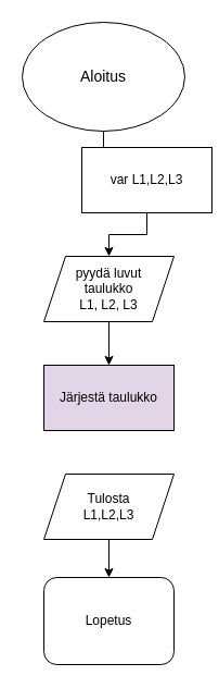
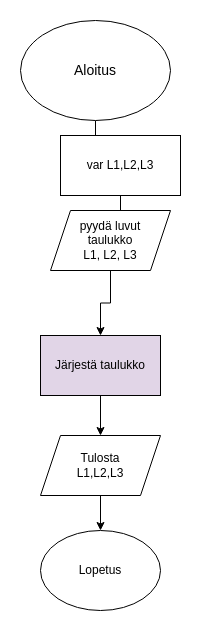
- <mxCell id="5" value="var L1,L2,L3" style="rounded=0;whiteSpace=wrap;html=1;" vertex="1" parent="1"><mxGeometry x="75" y="135" width="120" height="60" as="geometry" /></mxCell>
+ <mxCell id="5" value="var L1,L2,L3" style="rounded=0;whiteSpace=wrap;html=1;" vertex="1" parent="1"><mxGeometry x="60" y="135" width="120" height="60" as="geometry" /></mxCell>
- <mxCell id="7" value="pyydä luvut&lt;div&gt;taulukko&lt;/div&gt;&lt;div&gt;L1, L2, L3&lt;/div&gt;" style="shape=parallelogram;perimeter=parallelogramPerimeter;whiteSpace=wrap;html=1;fixedSize=1;" vertex="1" parent="1"><mxGeometry x="40" y="235" width="120" height="60" as="geometry" /></mxCell>
+ <mxCell id="7" value="pyydä luvut&lt;div&gt;taulukko&lt;/div&gt;&lt;div&gt;L1, L2, L3&lt;/div&gt;" style="shape=parallelogram;perimeter=parallelogramPerimeter;whiteSpace=wrap;html=1;fixedSize=1;" vertex="1" parent="1"><mxGeometry x="50" y="210" width="120" height="60" as="geometry" /></mxCell>
+ <mxCell id="8" value="" style="edgeStyle=orthogonalEdgeStyle;rounded=0;orthogonalLoop=1;jettySize=auto;html=1;" edge="1" parent="1" source="9" target="11"><mxGeometry relative="1" as="geometry" /></mxCell>
- <mxCell id="12" value="Lopetus" style="whiteSpace=wrap;html=1;rounded=1;" vertex="1" parent="1"><mxGeometry x="40" y="530" width="120" height="80" as="geometry" /></mxCell>
+ <mxCell id="12" value="Lopetus" style="ellipse;whiteSpace=wrap;html=1;" vertex="1" parent="1"><mxGeometry x="40" y="530" width="120" height="80" as="geometry" /></mxCell>
